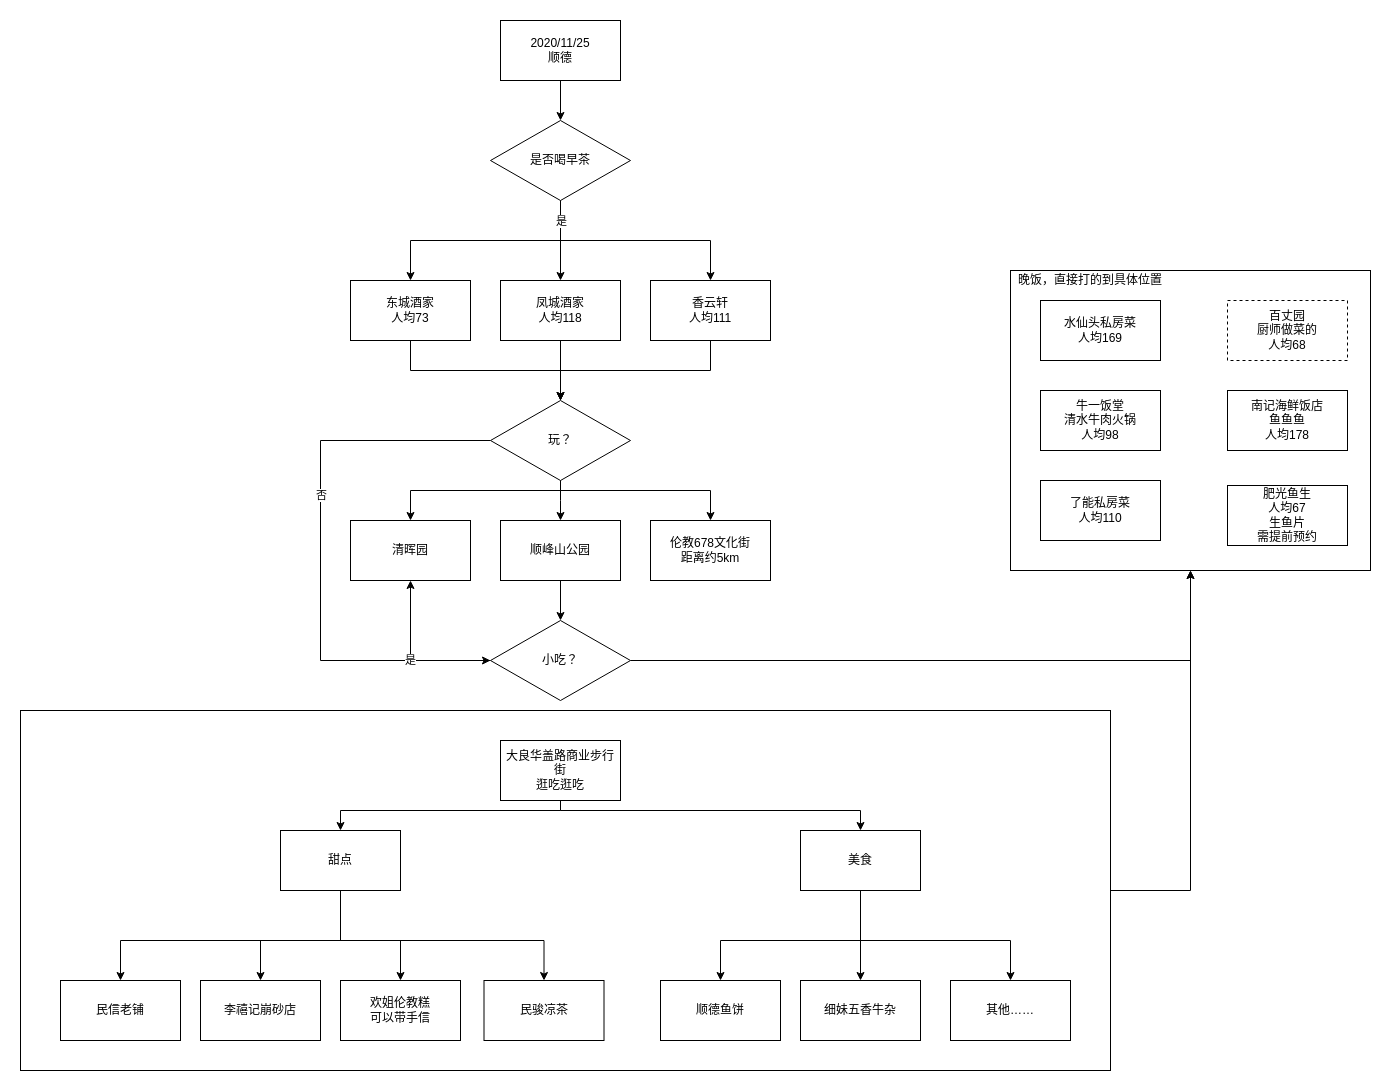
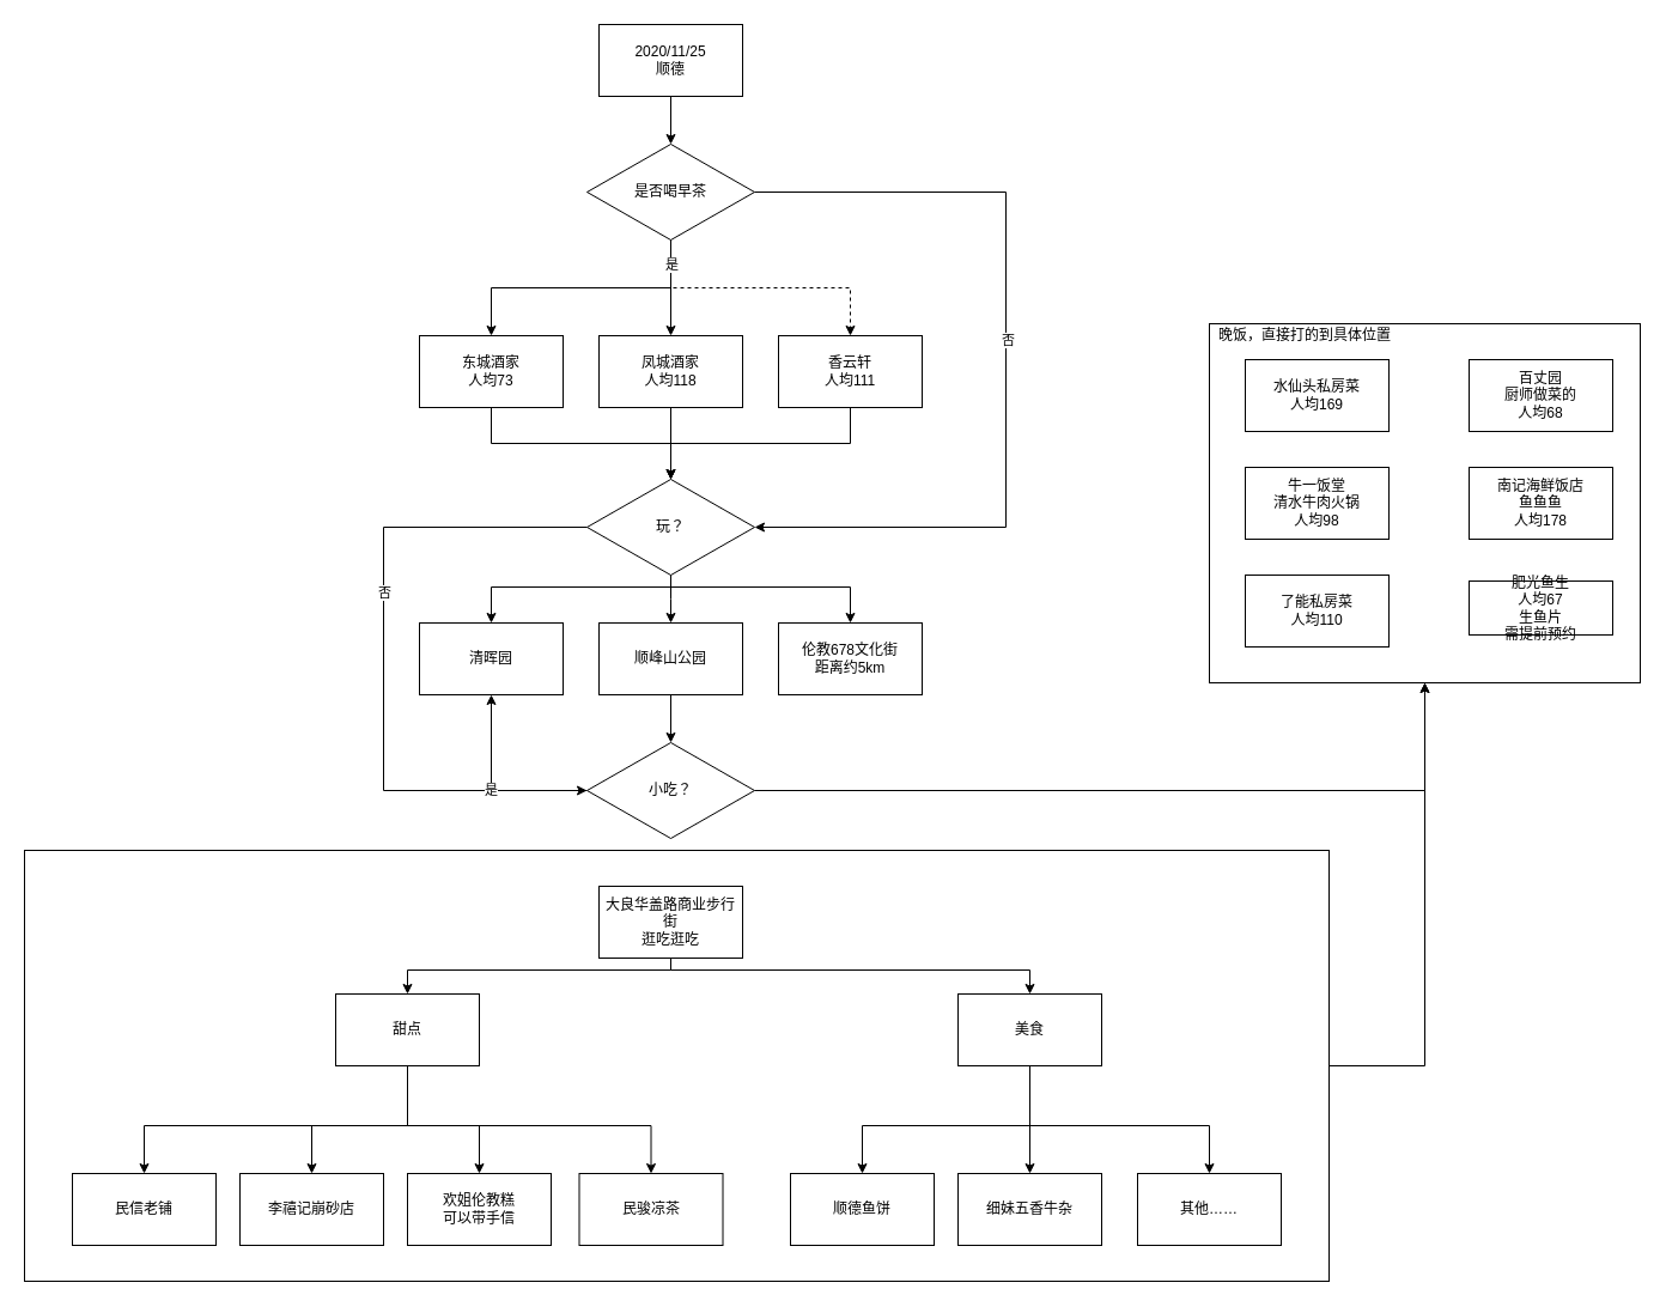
- <mxCell id="13" style="edgeStyle=orthogonalEdgeStyle;rounded=0;orthogonalLoop=1;jettySize=auto;html=1;entryX=0.5;entryY=0;entryDx=0;entryDy=0;" parent="1" source="17" target="19" edge="1"><mxGeometry relative="1" as="geometry"><Array as="points"><mxPoint x="560" y="240" /><mxPoint x="710" y="240" /></Array></mxGeometry></mxCell>
+ <mxCell id="13" style="edgeStyle=orthogonalEdgeStyle;rounded=0;orthogonalLoop=1;jettySize=auto;html=1;entryX=0.5;entryY=0;entryDx=0;entryDy=0;dashed=1;" parent="1" source="17" target="19" edge="1"><mxGeometry relative="1" as="geometry"><Array as="points"><mxPoint x="560" y="240" /><mxPoint x="710" y="240" /></Array></mxGeometry></mxCell>
+ <mxCell id="15" style="edgeStyle=orthogonalEdgeStyle;rounded=0;orthogonalLoop=1;jettySize=auto;html=1;entryX=1;entryY=0.5;entryDx=0;entryDy=0;" edge="1" parent="1" source="17" target="25"><mxGeometry relative="1" as="geometry"><Array as="points"><mxPoint x="840" y="160" /><mxPoint x="840" y="440" /></Array></mxGeometry></mxCell>
+ <mxCell id="16" value="否" style="edgeLabel;html=1;align=center;verticalAlign=middle;resizable=0;points=[];" vertex="1" connectable="0" parent="15"><mxGeometry x="-0.049" y="1" relative="1" as="geometry"><mxPoint as="offset" /></mxGeometry></mxCell>
- <mxCell id="56" value="百丈园&lt;br&gt;厨师做菜的&lt;br&gt;人均68" style="rounded=0;whiteSpace=wrap;html=1;dashed=1;" vertex="1" parent="1"><mxGeometry x="1227" y="300" width="120" height="60" as="geometry" /></mxCell>
+ <mxCell id="56" value="百丈园&lt;br&gt;厨师做菜的&lt;br&gt;人均68" style="rounded=0;whiteSpace=wrap;html=1;" vertex="1" parent="1"><mxGeometry x="1227" y="300" width="120" height="60" as="geometry" /></mxCell>
- <mxCell id="57" value="肥光鱼生&lt;br&gt;人均67&lt;br&gt;生鱼片&lt;br&gt;需提前预约" style="rounded=0;whiteSpace=wrap;html=1;" vertex="1" parent="1"><mxGeometry x="1227" y="485" width="120" height="60" as="geometry" /></mxCell>
+ <mxCell id="57" value="肥光鱼生&lt;br&gt;人均67&lt;br&gt;生鱼片&lt;br&gt;需提前预约" style="rounded=0;whiteSpace=wrap;html=1;" vertex="1" parent="1"><mxGeometry x="1227" y="485" width="120" height="45" as="geometry" /></mxCell>
